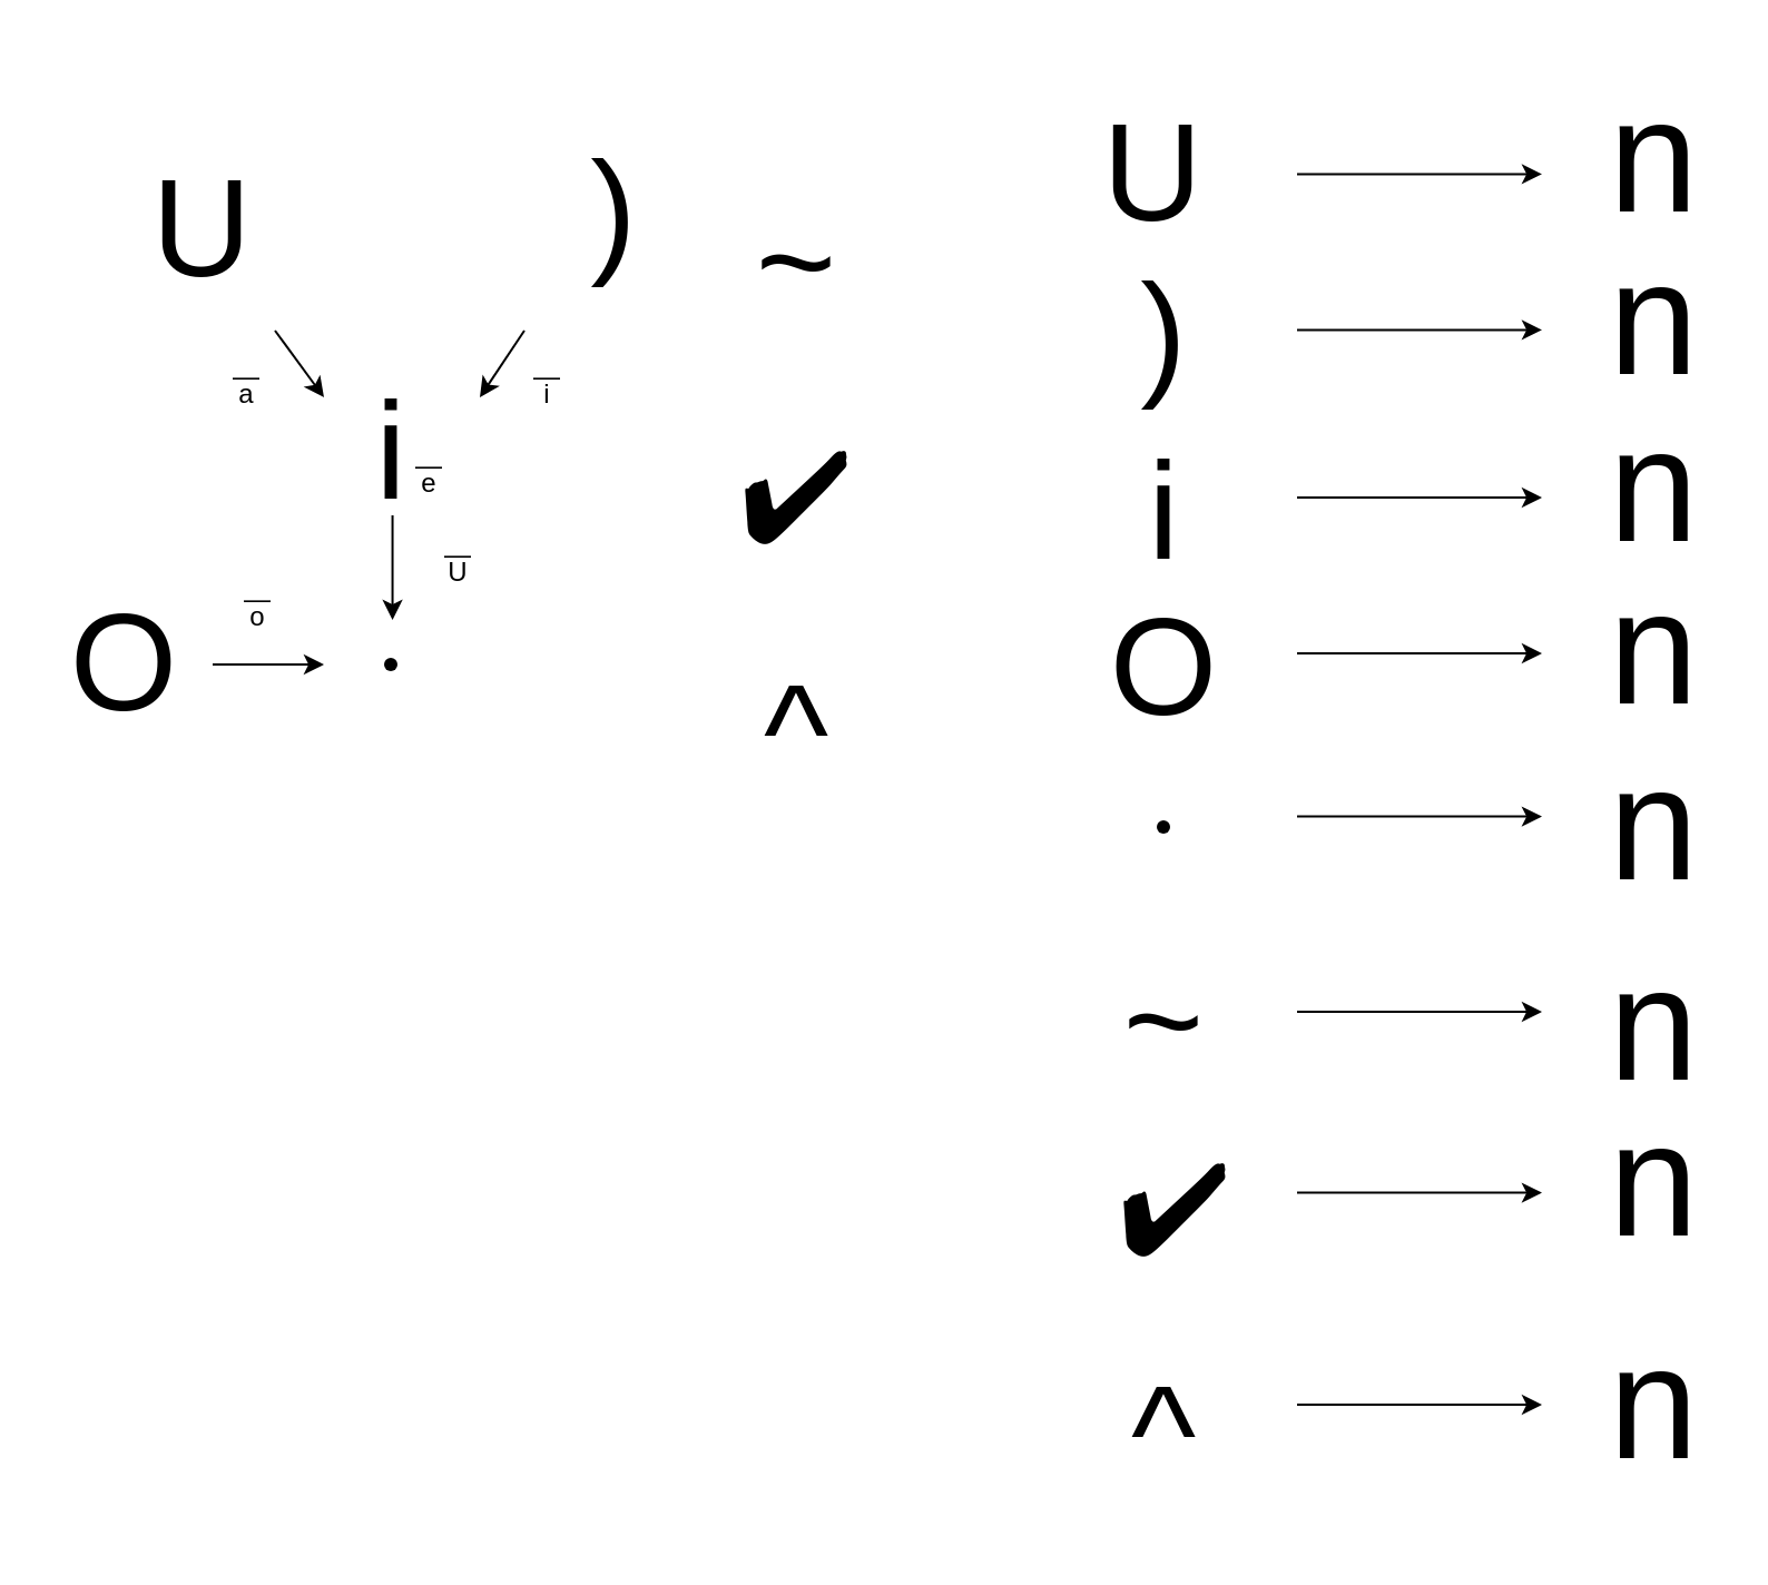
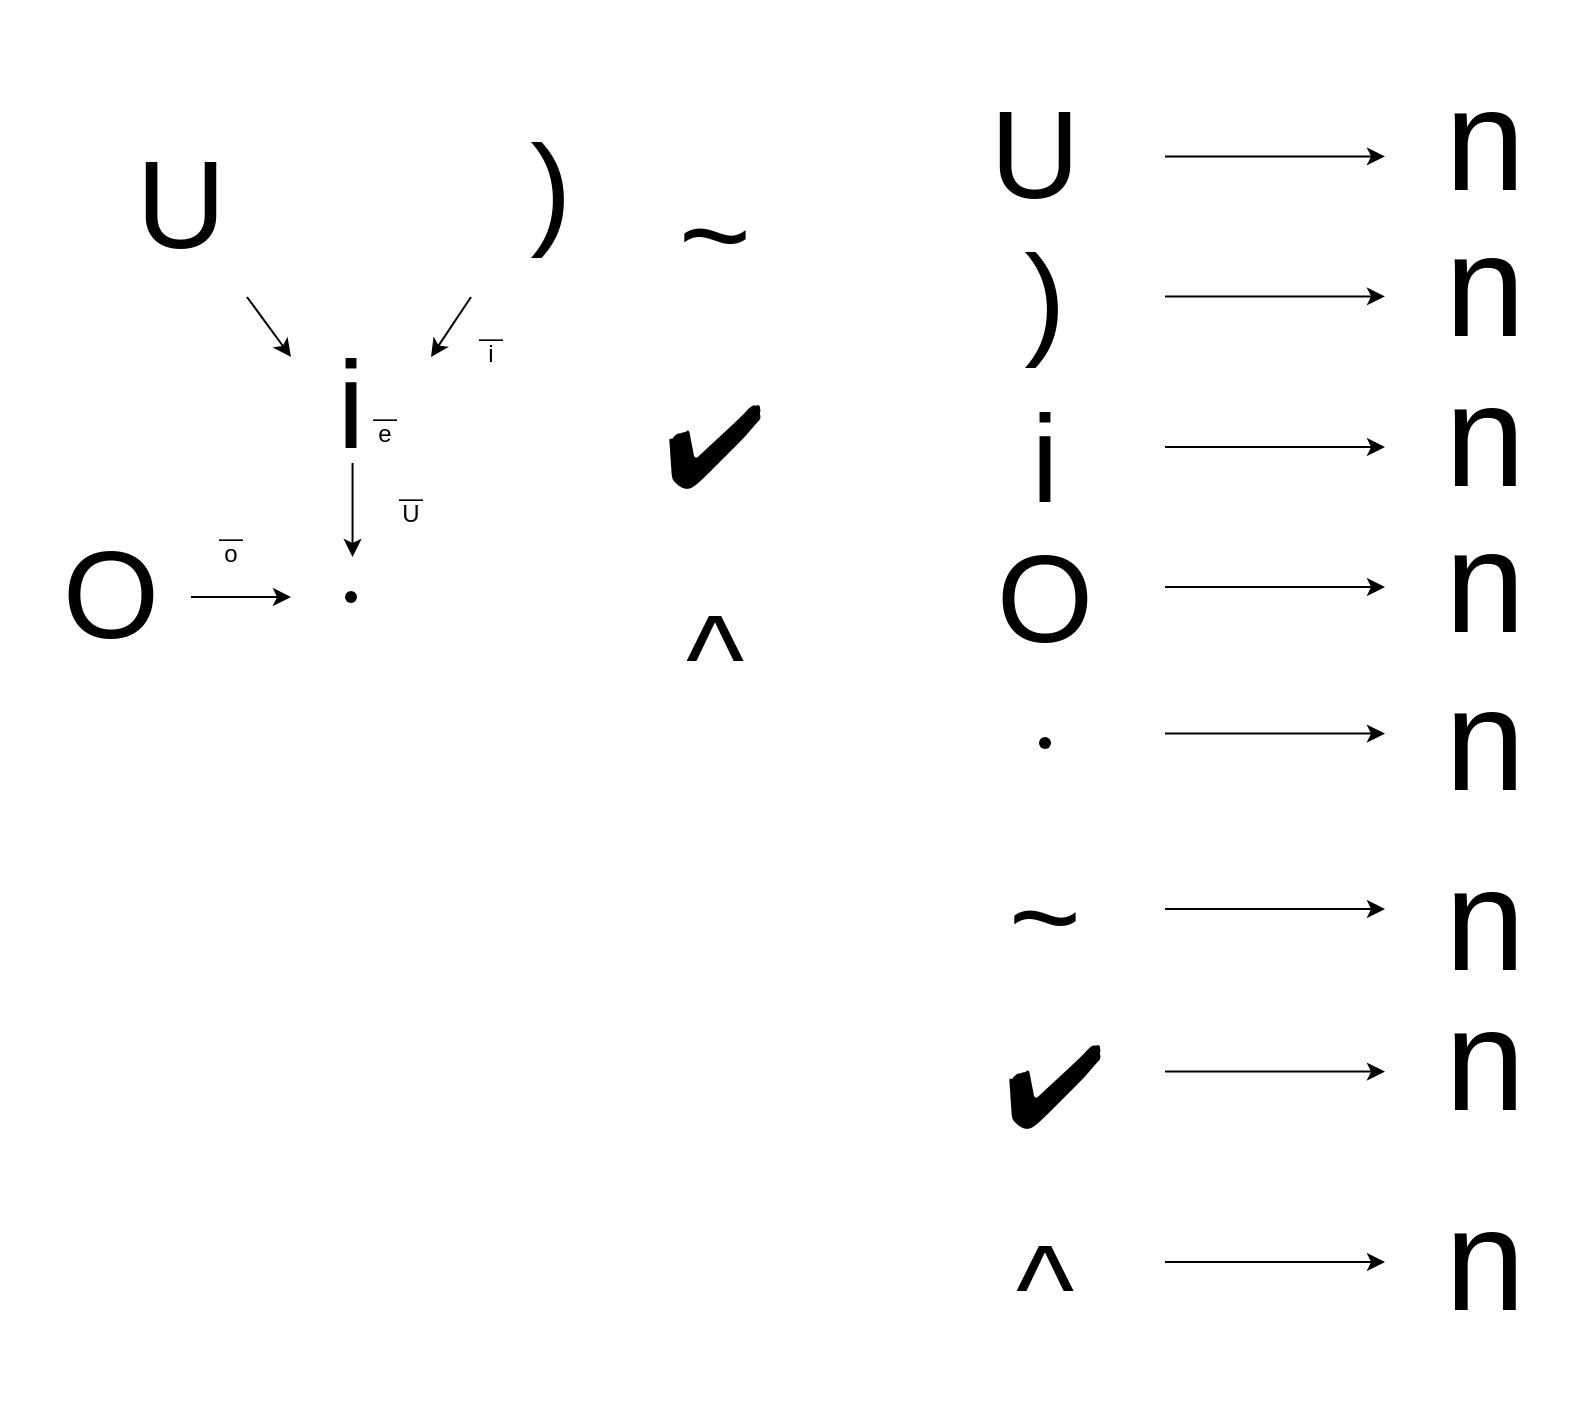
- <mxCell id="10" value="&lt;p style=&quot;line-height: 60%;&quot;&gt;—&lt;br&gt;a&lt;/p&gt;" style="text;html=1;align=center;verticalAlign=middle;resizable=0;points=[];autosize=1;strokeColor=none;fillColor=none;" parent="1" vertex="1"><mxGeometry x="90" y="148" width="40" height="50" as="geometry" /></mxCell>
